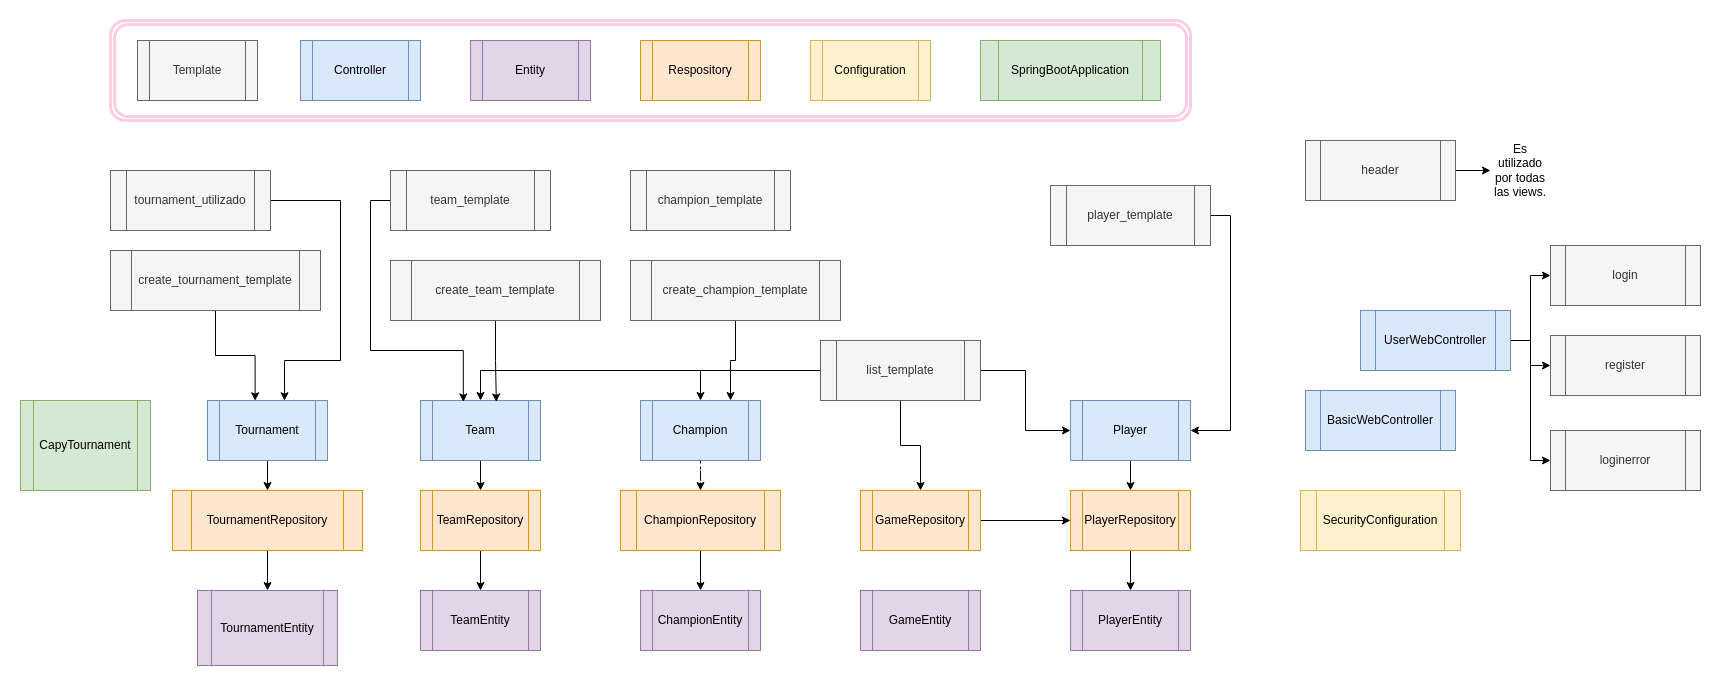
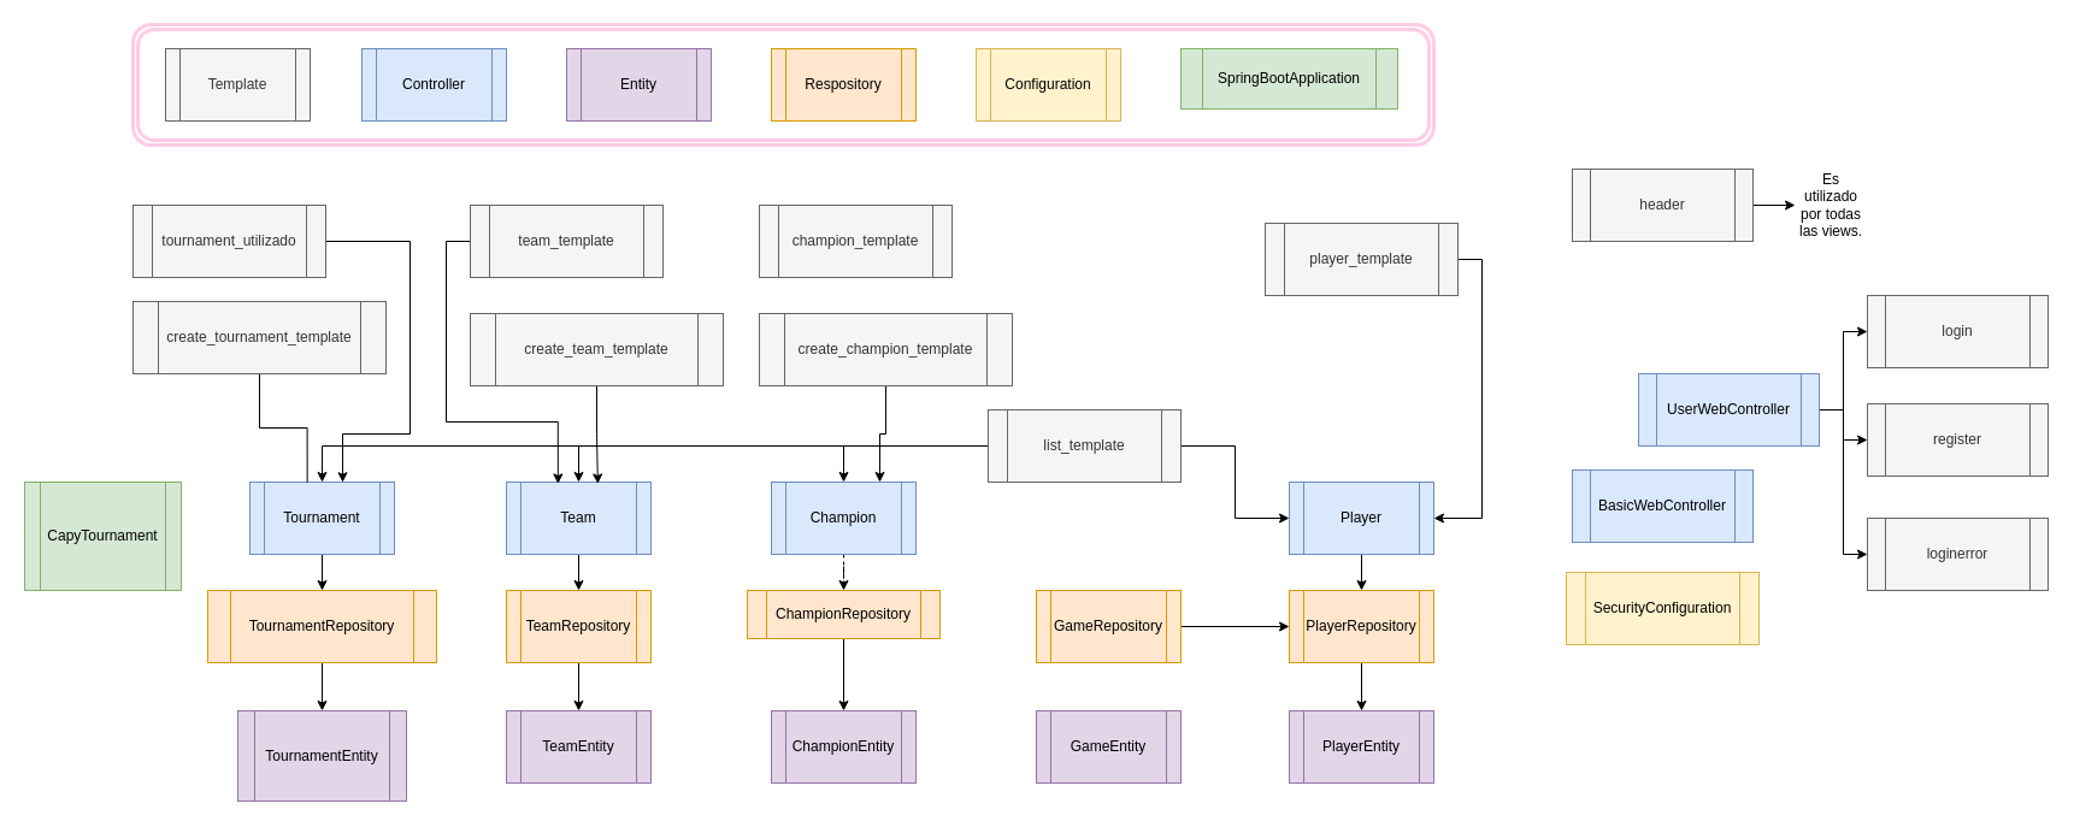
- <mxCell id="36" value="SpringBootApplication" style="shape=process;whiteSpace=wrap;html=1;backgroundOutline=1;fillColor=#d5e8d4;strokeColor=#82b366;" vertex="1" parent="1"><mxGeometry x="980" y="40" width="180" height="60" as="geometry" /></mxCell>
+ <mxCell id="36" value="SpringBootApplication" style="shape=process;whiteSpace=wrap;html=1;backgroundOutline=1;fillColor=#d5e8d4;strokeColor=#82b366;" vertex="1" parent="1"><mxGeometry x="980" y="40" width="180" height="50" as="geometry" /></mxCell>
- <mxCell id="43" style="edgeStyle=orthogonalEdgeStyle;rounded=0;orthogonalLoop=1;jettySize=auto;html=1;entryX=0.397;entryY=0.004;entryDx=0;entryDy=0;entryPerimeter=0;" edge="1" parent="1" source="44" target="23"><mxGeometry relative="1" as="geometry" /></mxCell>
+ <mxCell id="43" style="edgeStyle=orthogonalEdgeStyle;rounded=0;orthogonalLoop=1;jettySize=auto;html=1;entryX=0.397;entryY=0.004;entryDx=0;entryDy=0;entryPerimeter=0;endArrow=none;" edge="1" parent="1" source="44" target="23"><mxGeometry relative="1" as="geometry" /></mxCell>
- <mxCell id="47" style="edgeStyle=orthogonalEdgeStyle;rounded=0;orthogonalLoop=1;jettySize=auto;html=1;" edge="1" parent="1" source="51" target="9"><mxGeometry relative="1" as="geometry" /></mxCell>
+ <mxCell id="47" style="edgeStyle=orthogonalEdgeStyle;rounded=0;orthogonalLoop=1;jettySize=auto;html=1;entryX=0.5;entryY=0;entryDx=0;entryDy=0;" edge="1" parent="1" source="51" target="23"><mxGeometry relative="1" as="geometry" /></mxCell>
- <mxCell id="6" value="ChampionRepository" style="shape=process;whiteSpace=wrap;html=1;backgroundOutline=1;fillColor=#ffe6cc;strokeColor=#d79b00;" vertex="1" parent="1"><mxGeometry x="620" y="490" width="160" height="60" as="geometry" /></mxCell>
+ <mxCell id="6" value="ChampionRepository" style="shape=process;whiteSpace=wrap;html=1;backgroundOutline=1;fillColor=#ffe6cc;strokeColor=#d79b00;" vertex="1" parent="1"><mxGeometry x="620" y="490" width="160" height="40" as="geometry" /></mxCell>
- <mxCell id="16" value="SecurityConfiguration" style="shape=process;whiteSpace=wrap;html=1;backgroundOutline=1;fillColor=#fff2cc;strokeColor=#d6b656;" vertex="1" parent="1"><mxGeometry x="1300" y="490" width="160" height="60" as="geometry" /></mxCell>
+ <mxCell id="16" value="SecurityConfiguration" style="shape=process;whiteSpace=wrap;html=1;backgroundOutline=1;fillColor=#fff2cc;strokeColor=#d6b656;" vertex="1" parent="1"><mxGeometry x="1300" y="475" width="160" height="60" as="geometry" /></mxCell>
